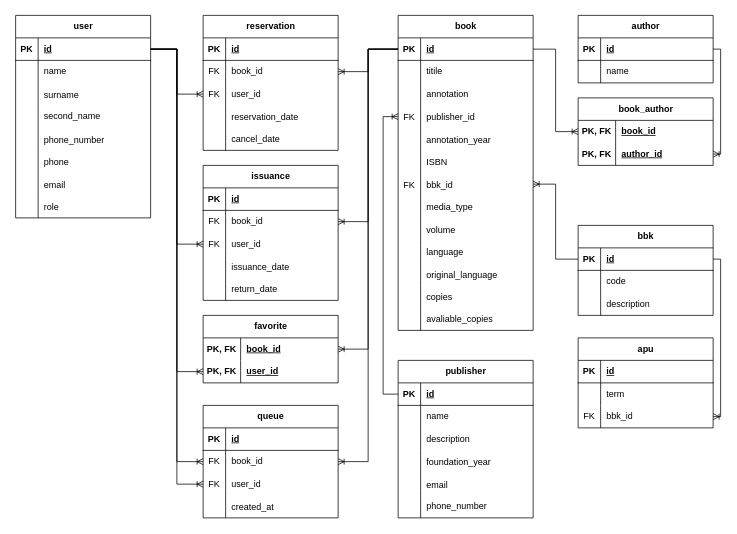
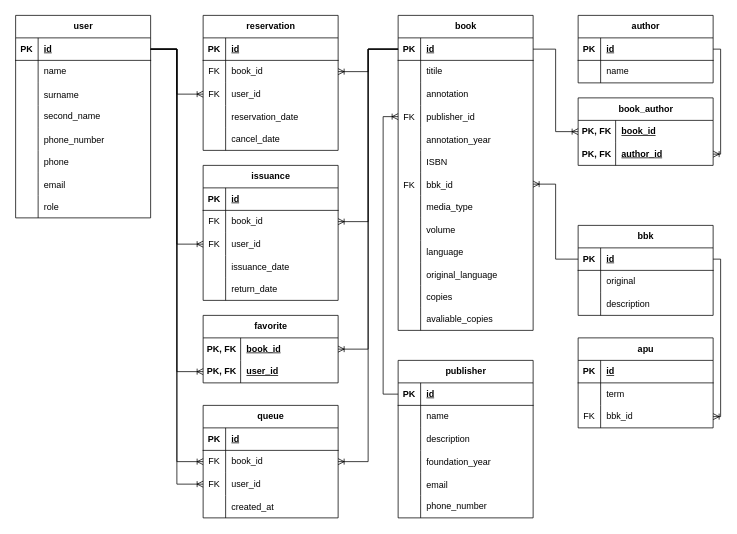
- <mxCell id="158" value="code" style="shape=partialRectangle;connectable=0;fillColor=none;top=0;left=0;bottom=0;right=0;align=left;spacingLeft=6;overflow=hidden;whiteSpace=wrap;html=1;" parent="156" vertex="1"><mxGeometry x="30" width="150" height="30" as="geometry"><mxRectangle width="150" height="30" as="alternateBounds" /></mxGeometry></mxCell>
+ <mxCell id="158" value="original" style="shape=partialRectangle;connectable=0;fillColor=none;top=0;left=0;bottom=0;right=0;align=left;spacingLeft=6;overflow=hidden;whiteSpace=wrap;html=1;" parent="156" vertex="1"><mxGeometry x="30" width="150" height="30" as="geometry"><mxRectangle width="150" height="30" as="alternateBounds" /></mxGeometry></mxCell>
